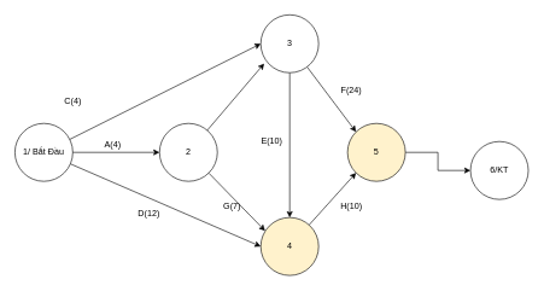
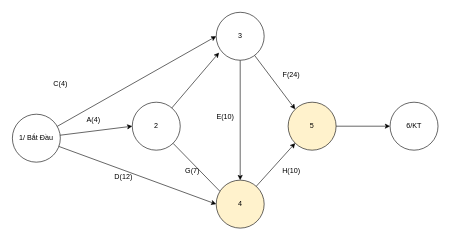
- <mxCell id="3" value="1/ Bắt Đầu" style="ellipse;whiteSpace=wrap;html=1;aspect=fixed;" vertex="1" parent="1"><mxGeometry x="20" y="170" width="80" height="80" as="geometry" /></mxCell>
+ <mxCell id="3" value="1/ Bắt Đầu" style="ellipse;whiteSpace=wrap;html=1;aspect=fixed;" vertex="1" parent="1"><mxGeometry x="20" y="190" width="80" height="80" as="geometry" /></mxCell>
- <mxCell id="23" value="6/KT" style="ellipse;whiteSpace=wrap;html=1;aspect=fixed;" vertex="1" parent="1"><mxGeometry x="650" y="195" width="80" height="80" as="geometry" /></mxCell>
+ <mxCell id="23" value="6/KT" style="ellipse;whiteSpace=wrap;html=1;aspect=fixed;" vertex="1" parent="1"><mxGeometry x="650" y="170" width="80" height="80" as="geometry" /></mxCell>
- <mxCell id="18" style="rounded=0;orthogonalLoop=1;jettySize=auto;html=1;entryX=0.075;entryY=0.23;entryDx=0;entryDy=0;entryPerimeter=0;" edge="1" parent="1" source="4" target="17"><mxGeometry relative="1" as="geometry" /></mxCell>
+ <mxCell id="18" style="rounded=0;orthogonalLoop=1;jettySize=auto;html=1;entryX=0.075;entryY=0.23;entryDx=0;entryDy=0;entryPerimeter=0;endArrow=none;" edge="1" parent="1" source="4" target="17"><mxGeometry relative="1" as="geometry" /></mxCell>
